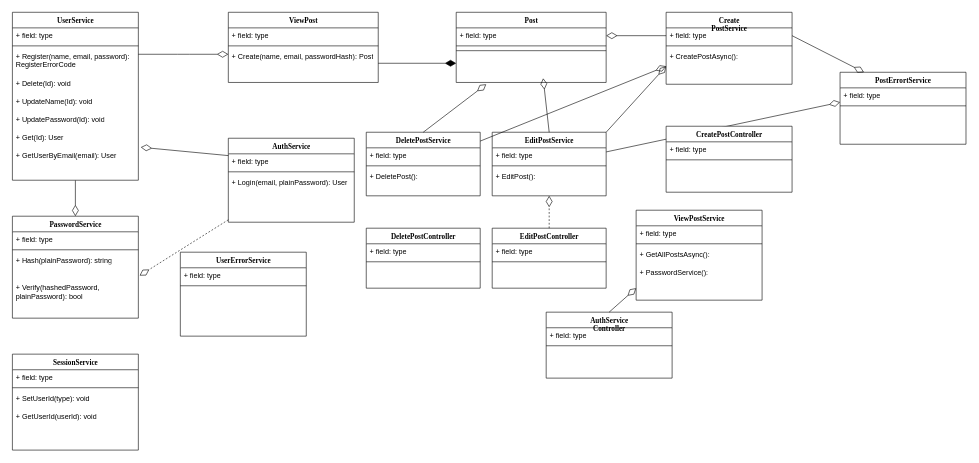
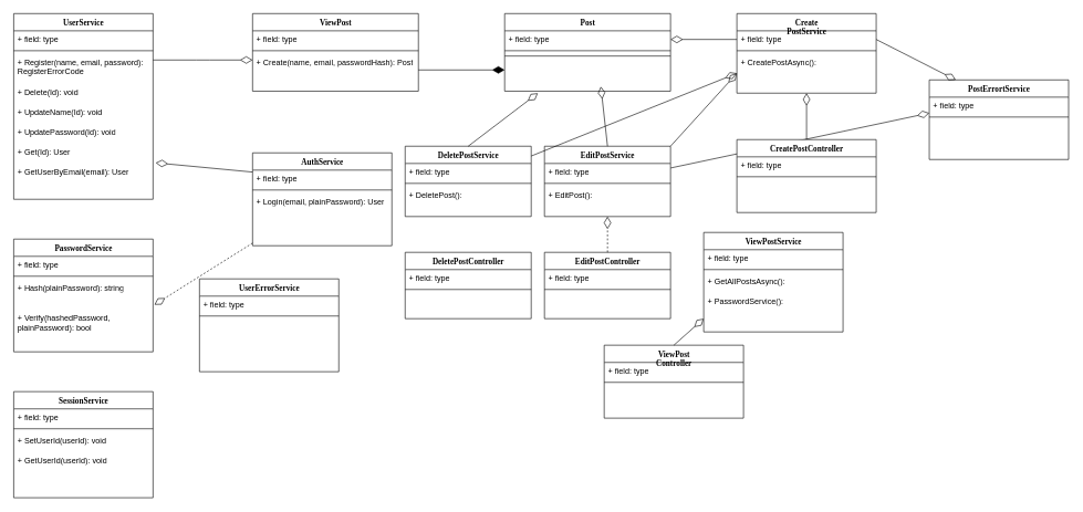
+ <mxCell id="43" style="edgeStyle=none;html=1;exitX=0.5;exitY=0;exitDx=0;exitDy=0;entryX=0.5;entryY=1;entryDx=0;entryDy=0;endArrow=diamondThin;endFill=0;endSize=16;" parent="1" source="77" target="38" edge="1"><mxGeometry relative="1" as="geometry" /></mxCell>
- <mxCell id="3" style="edgeStyle=none;html=1;exitX=0.5;exitY=1;exitDx=0;exitDy=0;endArrow=diamondThin;endFill=0;endSize=16;" parent="1" source="4" target="18" edge="1"><mxGeometry relative="1" as="geometry" /></mxCell>
- <mxCell id="70" value="AuthService&lt;div&gt;Controller&lt;/div&gt;" style="swimlane;html=1;fontStyle=1;align=center;verticalAlign=top;childLayout=stackLayout;horizontal=1;startSize=26;horizontalStack=0;resizeParent=1;resizeLast=0;collapsible=1;marginBottom=0;swimlaneFillColor=#ffffff;rounded=0;shadow=0;comic=0;labelBackgroundColor=none;strokeWidth=1;fillColor=none;fontFamily=Verdana;fontSize=12" vertex="1" parent="1"><mxGeometry x="910" y="520" width="210" height="110" as="geometry" /></mxCell>
+ <mxCell id="70" value="ViewPost&lt;div&gt;Controller&lt;/div&gt;" style="swimlane;html=1;fontStyle=1;align=center;verticalAlign=top;childLayout=stackLayout;horizontal=1;startSize=26;horizontalStack=0;resizeParent=1;resizeLast=0;collapsible=1;marginBottom=0;swimlaneFillColor=#ffffff;rounded=0;shadow=0;comic=0;labelBackgroundColor=none;strokeWidth=1;fillColor=none;fontFamily=Verdana;fontSize=12" vertex="1" parent="1"><mxGeometry x="910" y="520" width="210" height="110" as="geometry" /></mxCell>
- <mxCell id="32" value="+ SetUserId(type): void" style="text;html=1;strokeColor=none;fillColor=none;align=left;verticalAlign=top;spacingLeft=4;spacingRight=4;whiteSpace=wrap;overflow=hidden;rotatable=0;points=[[0,0.5],[1,0.5]];portConstraint=eastwest;" parent="29" vertex="1"><mxGeometry y="60" width="210" height="30" as="geometry" /></mxCell>
+ <mxCell id="32" value="+ SetUserId(userId): void" style="text;html=1;strokeColor=none;fillColor=none;align=left;verticalAlign=top;spacingLeft=4;spacingRight=4;whiteSpace=wrap;overflow=hidden;rotatable=0;points=[[0,0.5],[1,0.5]];portConstraint=eastwest;" parent="29" vertex="1"><mxGeometry y="60" width="210" height="30" as="geometry" /></mxCell>
